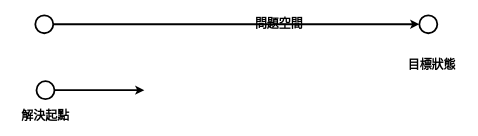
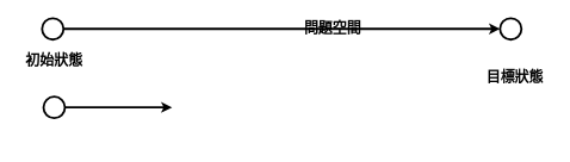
+ <mxCell id="9" value="&lt;span style=&quot;font-size: 20px&quot;&gt;&lt;b&gt;初始狀態&lt;/b&gt;&lt;/span&gt;" style="text;whiteSpace=wrap;html=1;align=center;" vertex="1" parent="1"><mxGeometry x="20" y="65" width="110" height="30" as="geometry" /></mxCell>
- <mxCell id="11" value="&lt;span style=&quot;font-size: 20px&quot;&gt;&lt;b&gt;解決起點&lt;/b&gt;&lt;/span&gt;" style="text;whiteSpace=wrap;html=1;align=center;" vertex="1" parent="1"><mxGeometry x="20" y="175" width="110" height="30" as="geometry" /></mxCell>
